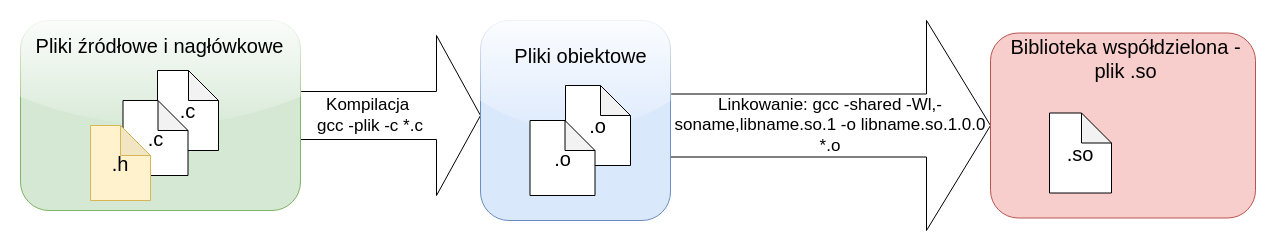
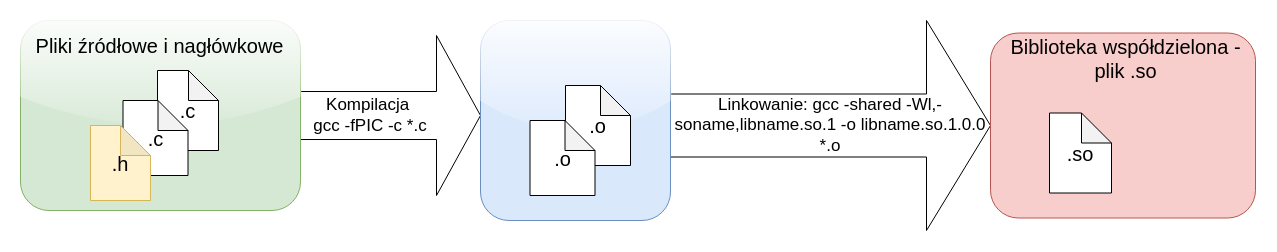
- <mxCell id="12" value="&lt;font style=&quot;font-size: 20px&quot;&gt;Pliki obiektowe&lt;/font&gt;" style="text;html=1;align=center;verticalAlign=middle;resizable=0;points=[];;autosize=1;" parent="1" vertex="1"><mxGeometry x="505" y="45" width="150" height="20" as="geometry" /></mxCell>
- <mxCell id="3" value="&lt;font&gt;&lt;span style=&quot;font-size: 17px&quot;&gt;Kompilacja&amp;nbsp;&lt;/span&gt;&lt;br&gt;&lt;span style=&quot;font-size: 17px&quot;&gt;gcc -plik -c *.c&lt;/span&gt;&lt;br&gt;&lt;/font&gt;" style="shape=singleArrow;whiteSpace=wrap;html=1;rounded=0;glass=0;" parent="1" vertex="1"><mxGeometry x="260" y="35" width="220" height="160" as="geometry" /></mxCell>
+ <mxCell id="3" value="&lt;font&gt;&lt;span style=&quot;font-size: 17px&quot;&gt;Kompilacja&amp;nbsp;&lt;/span&gt;&lt;br&gt;&lt;span style=&quot;font-size: 17px&quot;&gt;gcc -fPIC -c *.c&lt;/span&gt;&lt;br&gt;&lt;/font&gt;" style="shape=singleArrow;whiteSpace=wrap;html=1;rounded=0;glass=0;" parent="1" vertex="1"><mxGeometry x="260" y="35" width="220" height="160" as="geometry" /></mxCell>
